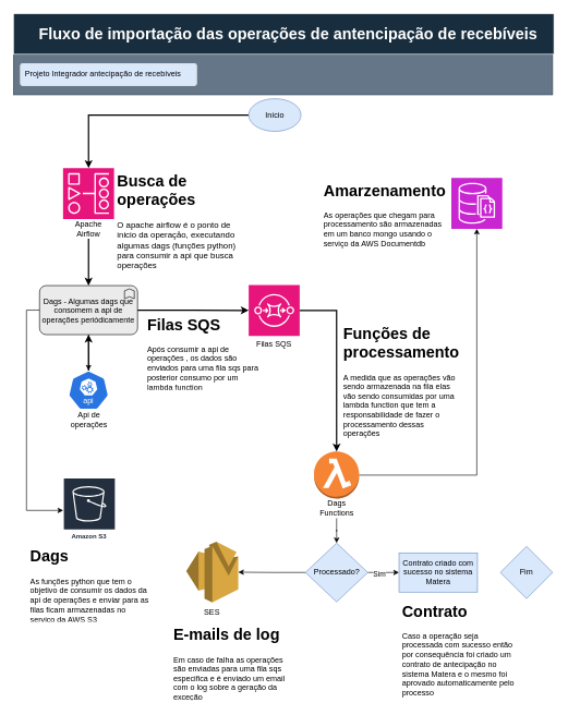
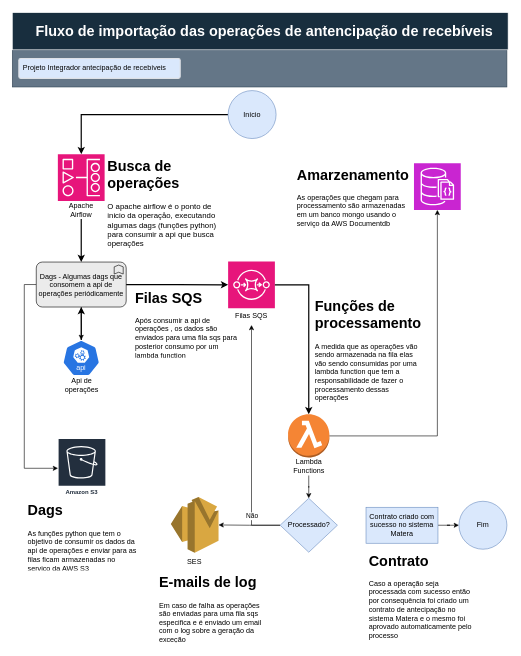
- <mxCell id="14" value="Início" style="ellipse;whiteSpace=wrap;html=1;aspect=fixed;fillColor=#dae8fc;strokeColor=#6c8ebf;" vertex="1" parent="1"><mxGeometry x="380" y="150" width="80" height="50" as="geometry" /></mxCell>
+ <mxCell id="14" value="Início" style="ellipse;whiteSpace=wrap;html=1;aspect=fixed;fillColor=#dae8fc;strokeColor=#6c8ebf;" vertex="1" parent="1"><mxGeometry x="380" y="150" width="80" height="80" as="geometry" /></mxCell>
+ <mxCell id="34" style="edgeStyle=orthogonalEdgeStyle;rounded=0;orthogonalLoop=1;jettySize=auto;html=1;entryX=0.5;entryY=1;entryDx=0;entryDy=0;" edge="1" parent="1" source="37" target="23"><mxGeometry relative="1" as="geometry" /></mxCell>
+ <mxCell id="35" value="Não" style="edgeLabel;html=1;align=center;verticalAlign=middle;resizable=0;points=[];" vertex="1" connectable="0" parent="34"><mxGeometry x="-0.249" y="-1" relative="1" as="geometry"><mxPoint x="-1" y="80" as="offset" /></mxGeometry></mxCell>
- <mxCell id="27" value="Dags Functions" style="text;html=1;strokeColor=none;fillColor=none;align=center;verticalAlign=middle;whiteSpace=wrap;rounded=0;" vertex="1" parent="25"><mxGeometry x="4.5" y="72" width="60" height="30" as="geometry" /></mxCell>
+ <mxCell id="27" value="Lambda Functions" style="text;html=1;strokeColor=none;fillColor=none;align=center;verticalAlign=middle;whiteSpace=wrap;rounded=0;" vertex="1" parent="25"><mxGeometry x="4.5" y="72" width="60" height="30" as="geometry" /></mxCell>
- <mxCell id="32" value="" style="edgeStyle=orthogonalEdgeStyle;rounded=0;orthogonalLoop=1;jettySize=auto;html=1;" edge="1" parent="1" source="37" target="39"><mxGeometry relative="1" as="geometry" /></mxCell>
- <mxCell id="33" value="Sim" style="edgeLabel;html=1;align=center;verticalAlign=middle;resizable=0;points=[];" vertex="1" connectable="0" parent="32"><mxGeometry x="-0.269" y="-1" relative="1" as="geometry"><mxPoint as="offset" /></mxGeometry></mxCell>
+ <mxCell id="38" value="" style="edgeStyle=orthogonalEdgeStyle;rounded=0;orthogonalLoop=1;jettySize=auto;html=1;" edge="1" parent="1" source="39" target="40"><mxGeometry relative="1" as="geometry" /></mxCell>
- <mxCell id="40" value="Fim" style="rhombus;whiteSpace=wrap;html=1;fillColor=#dae8fc;strokeColor=#6c8ebf;" vertex="1" parent="1"><mxGeometry x="765" y="835" width="80" height="80" as="geometry" /></mxCell>
+ <mxCell id="40" value="Fim" style="ellipse;whiteSpace=wrap;html=1;fillColor=#dae8fc;strokeColor=#6c8ebf;" vertex="1" parent="1"><mxGeometry x="765" y="835" width="80" height="80" as="geometry" /></mxCell>
